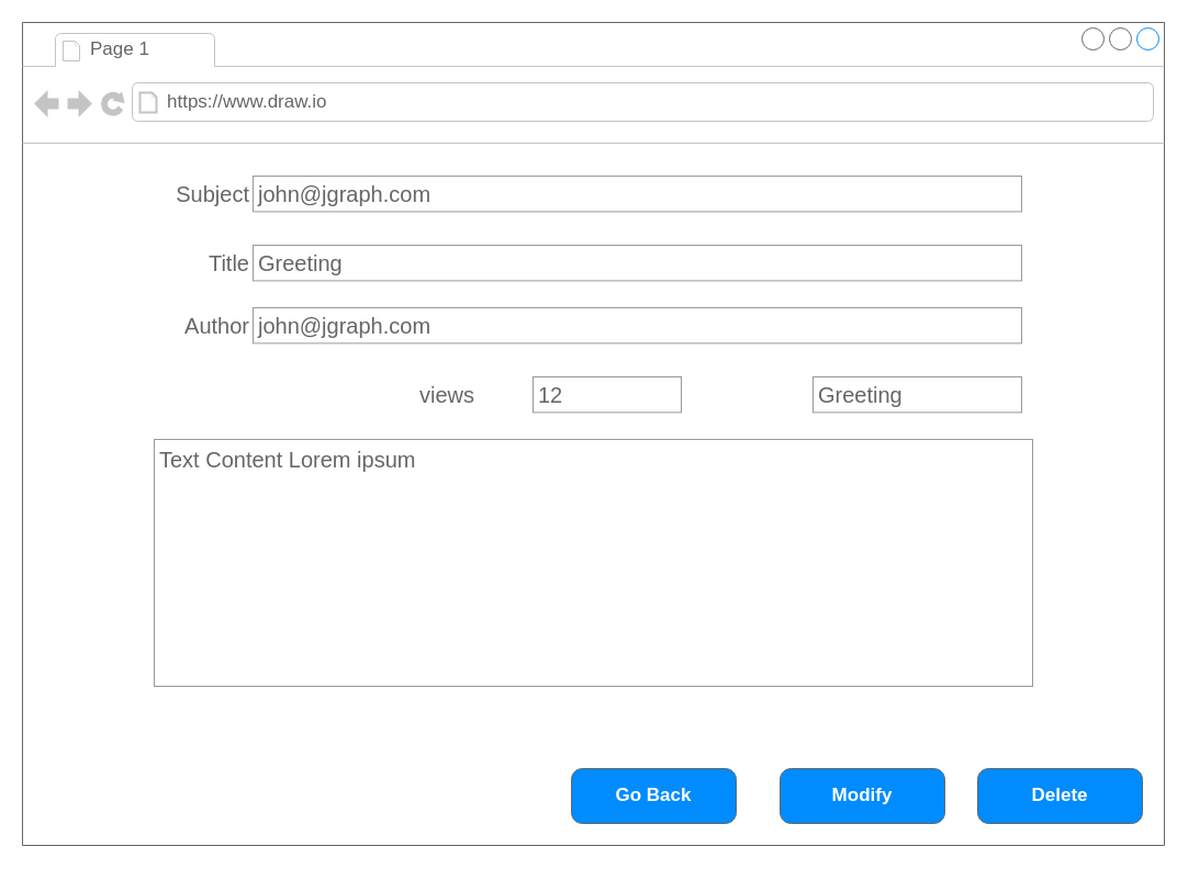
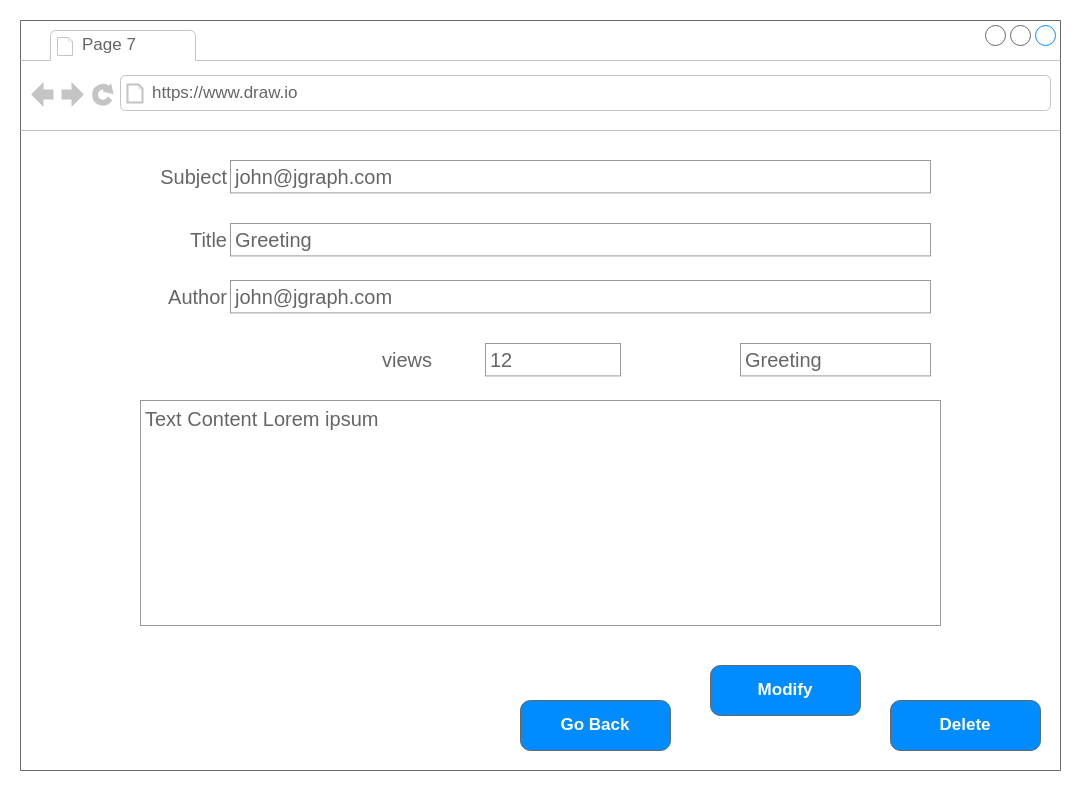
- <mxCell id="3" value="Page 1" style="strokeWidth=1;shadow=0;dashed=0;align=center;html=1;shape=mxgraph.mockup.containers.anchor;fontSize=17;fontColor=#666666;align=left;whiteSpace=wrap;" vertex="1" parent="2"><mxGeometry x="60" y="12" width="110" height="26" as="geometry" /></mxCell>
+ <mxCell id="3" value="Page 7" style="strokeWidth=1;shadow=0;dashed=0;align=center;html=1;shape=mxgraph.mockup.containers.anchor;fontSize=17;fontColor=#666666;align=left;whiteSpace=wrap;" vertex="1" parent="2"><mxGeometry x="60" y="12" width="110" height="26" as="geometry" /></mxCell>
- <mxCell id="6" value="Modify" style="strokeWidth=1;shadow=0;dashed=0;align=center;html=1;shape=mxgraph.mockup.buttons.button;strokeColor=#666666;fontColor=#ffffff;mainText=;buttonStyle=round;fontSize=17;fontStyle=1;fillColor=#008cff;whiteSpace=wrap;" vertex="1" parent="2"><mxGeometry x="690" y="680" width="150" height="50" as="geometry" /></mxCell>
+ <mxCell id="6" value="Modify" style="strokeWidth=1;shadow=0;dashed=0;align=center;html=1;shape=mxgraph.mockup.buttons.button;strokeColor=#666666;fontColor=#ffffff;mainText=;buttonStyle=round;fontSize=17;fontStyle=1;fillColor=#008cff;whiteSpace=wrap;" vertex="1" parent="2"><mxGeometry x="690" y="645" width="150" height="50" as="geometry" /></mxCell>
